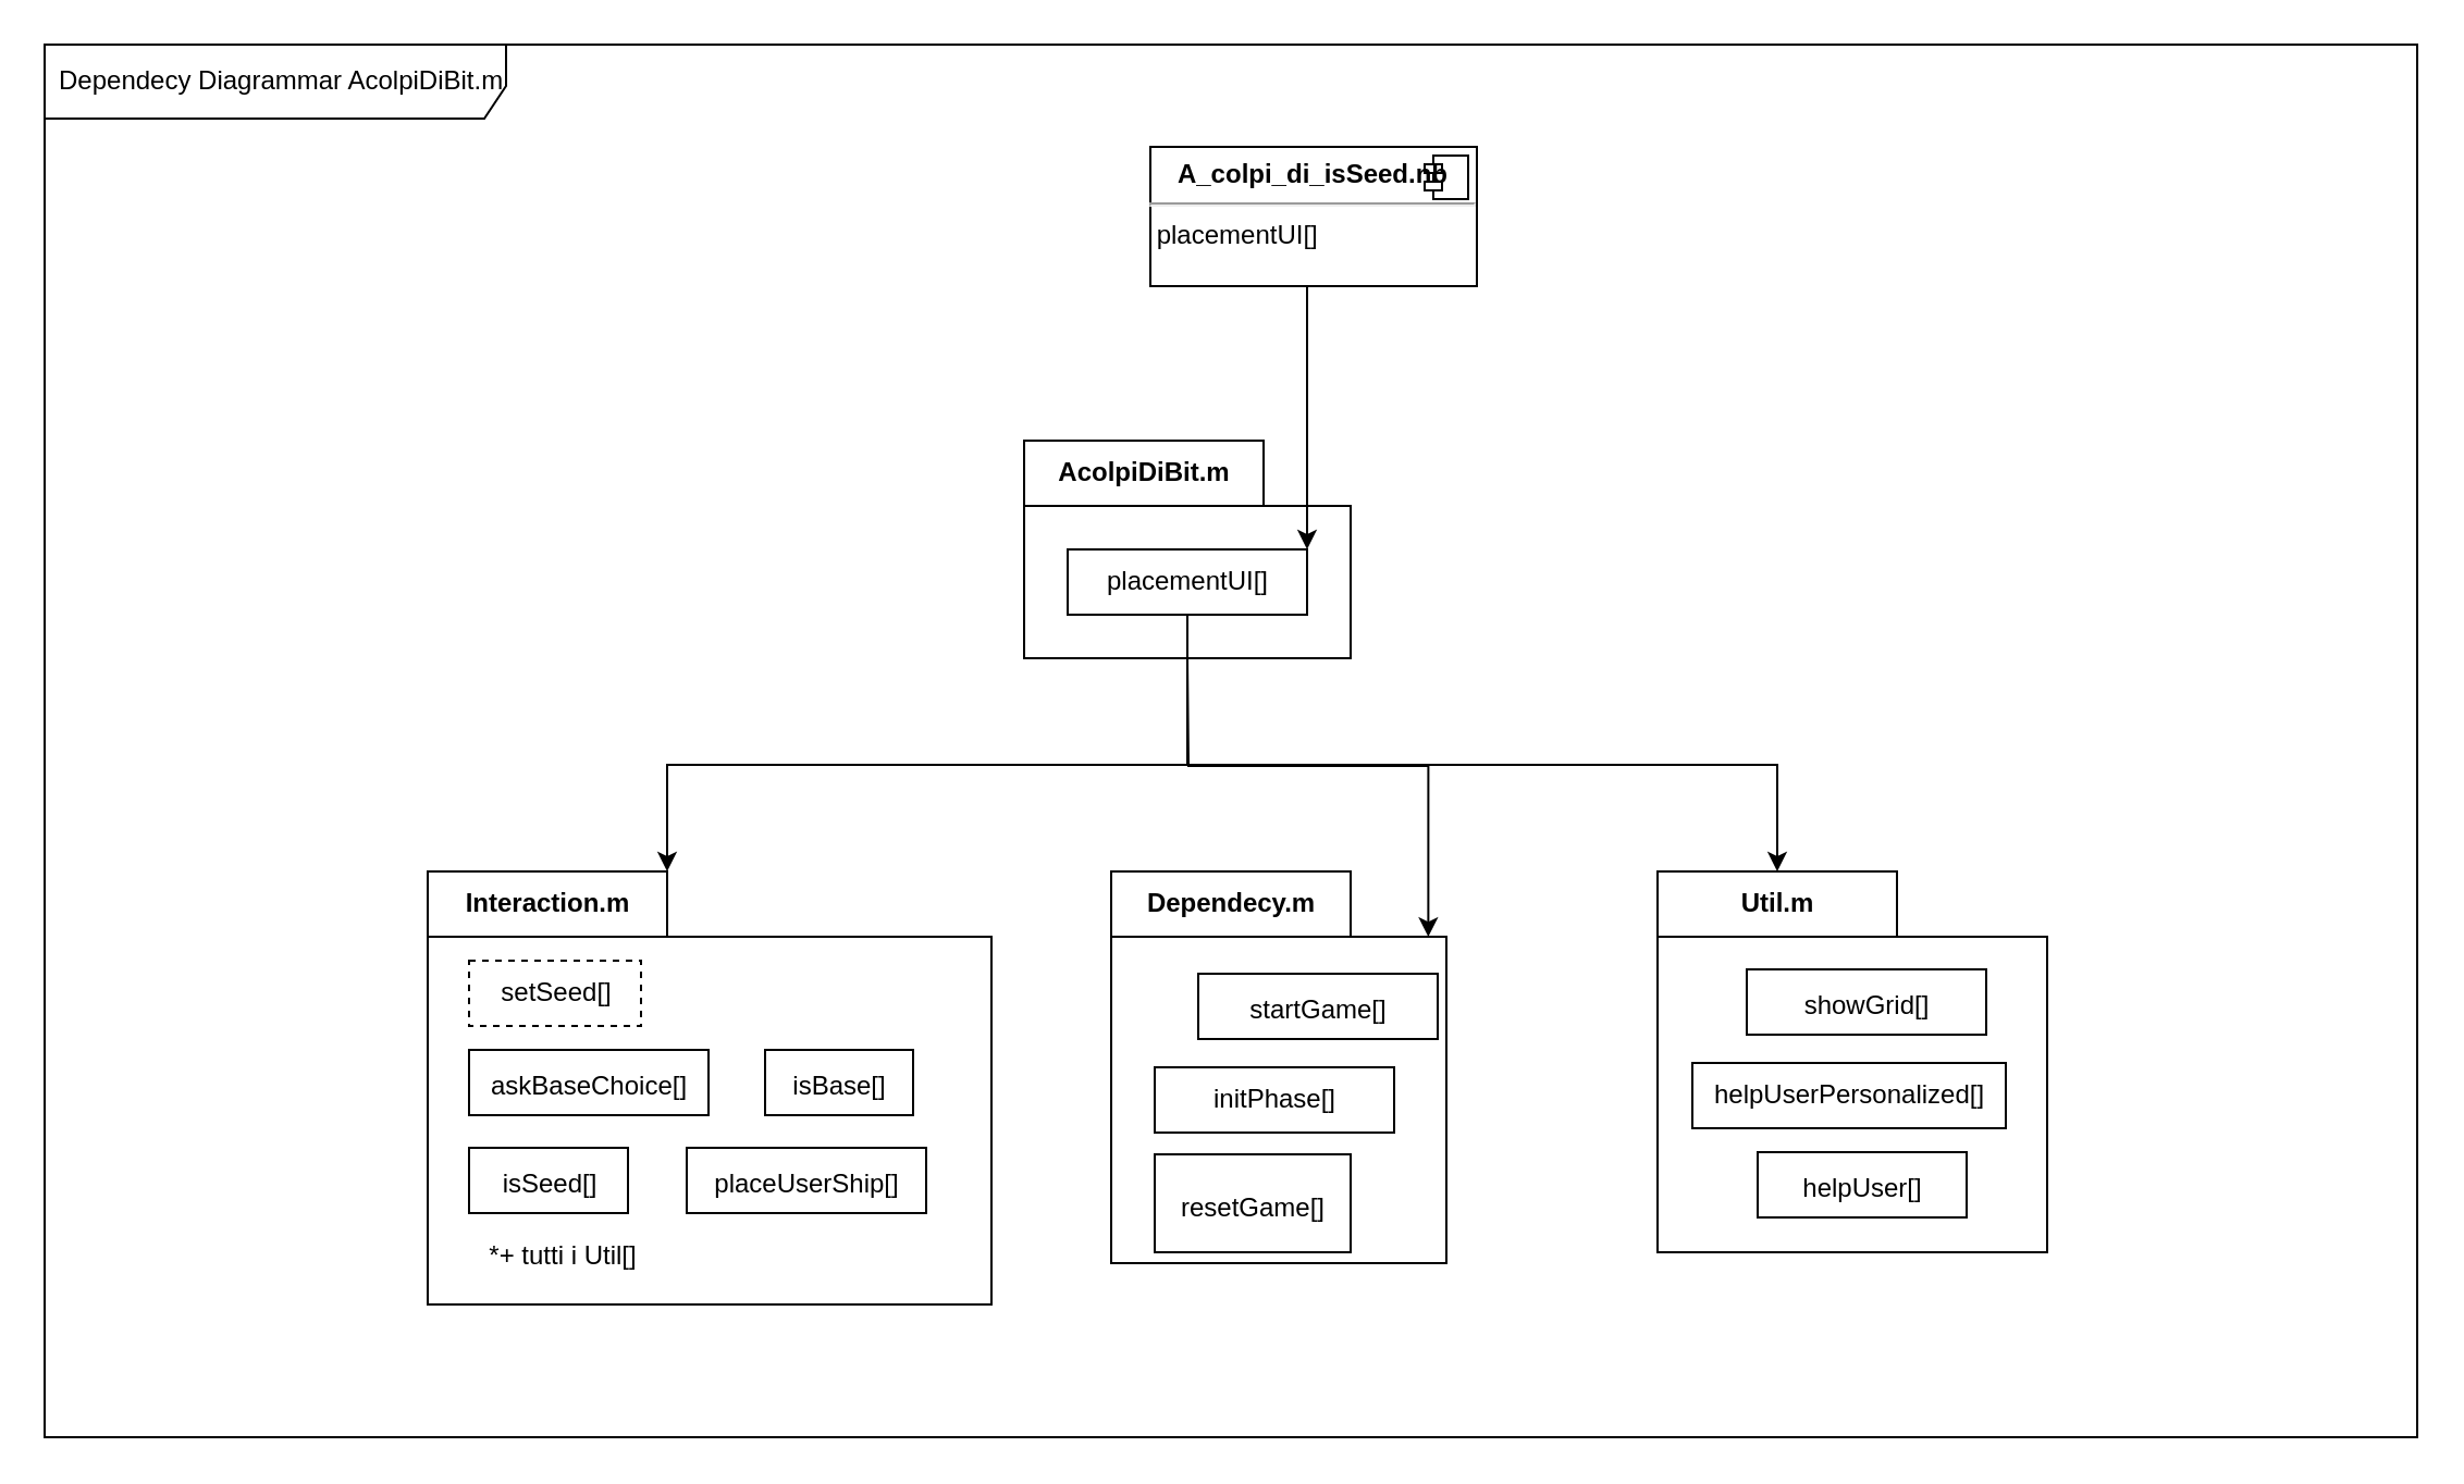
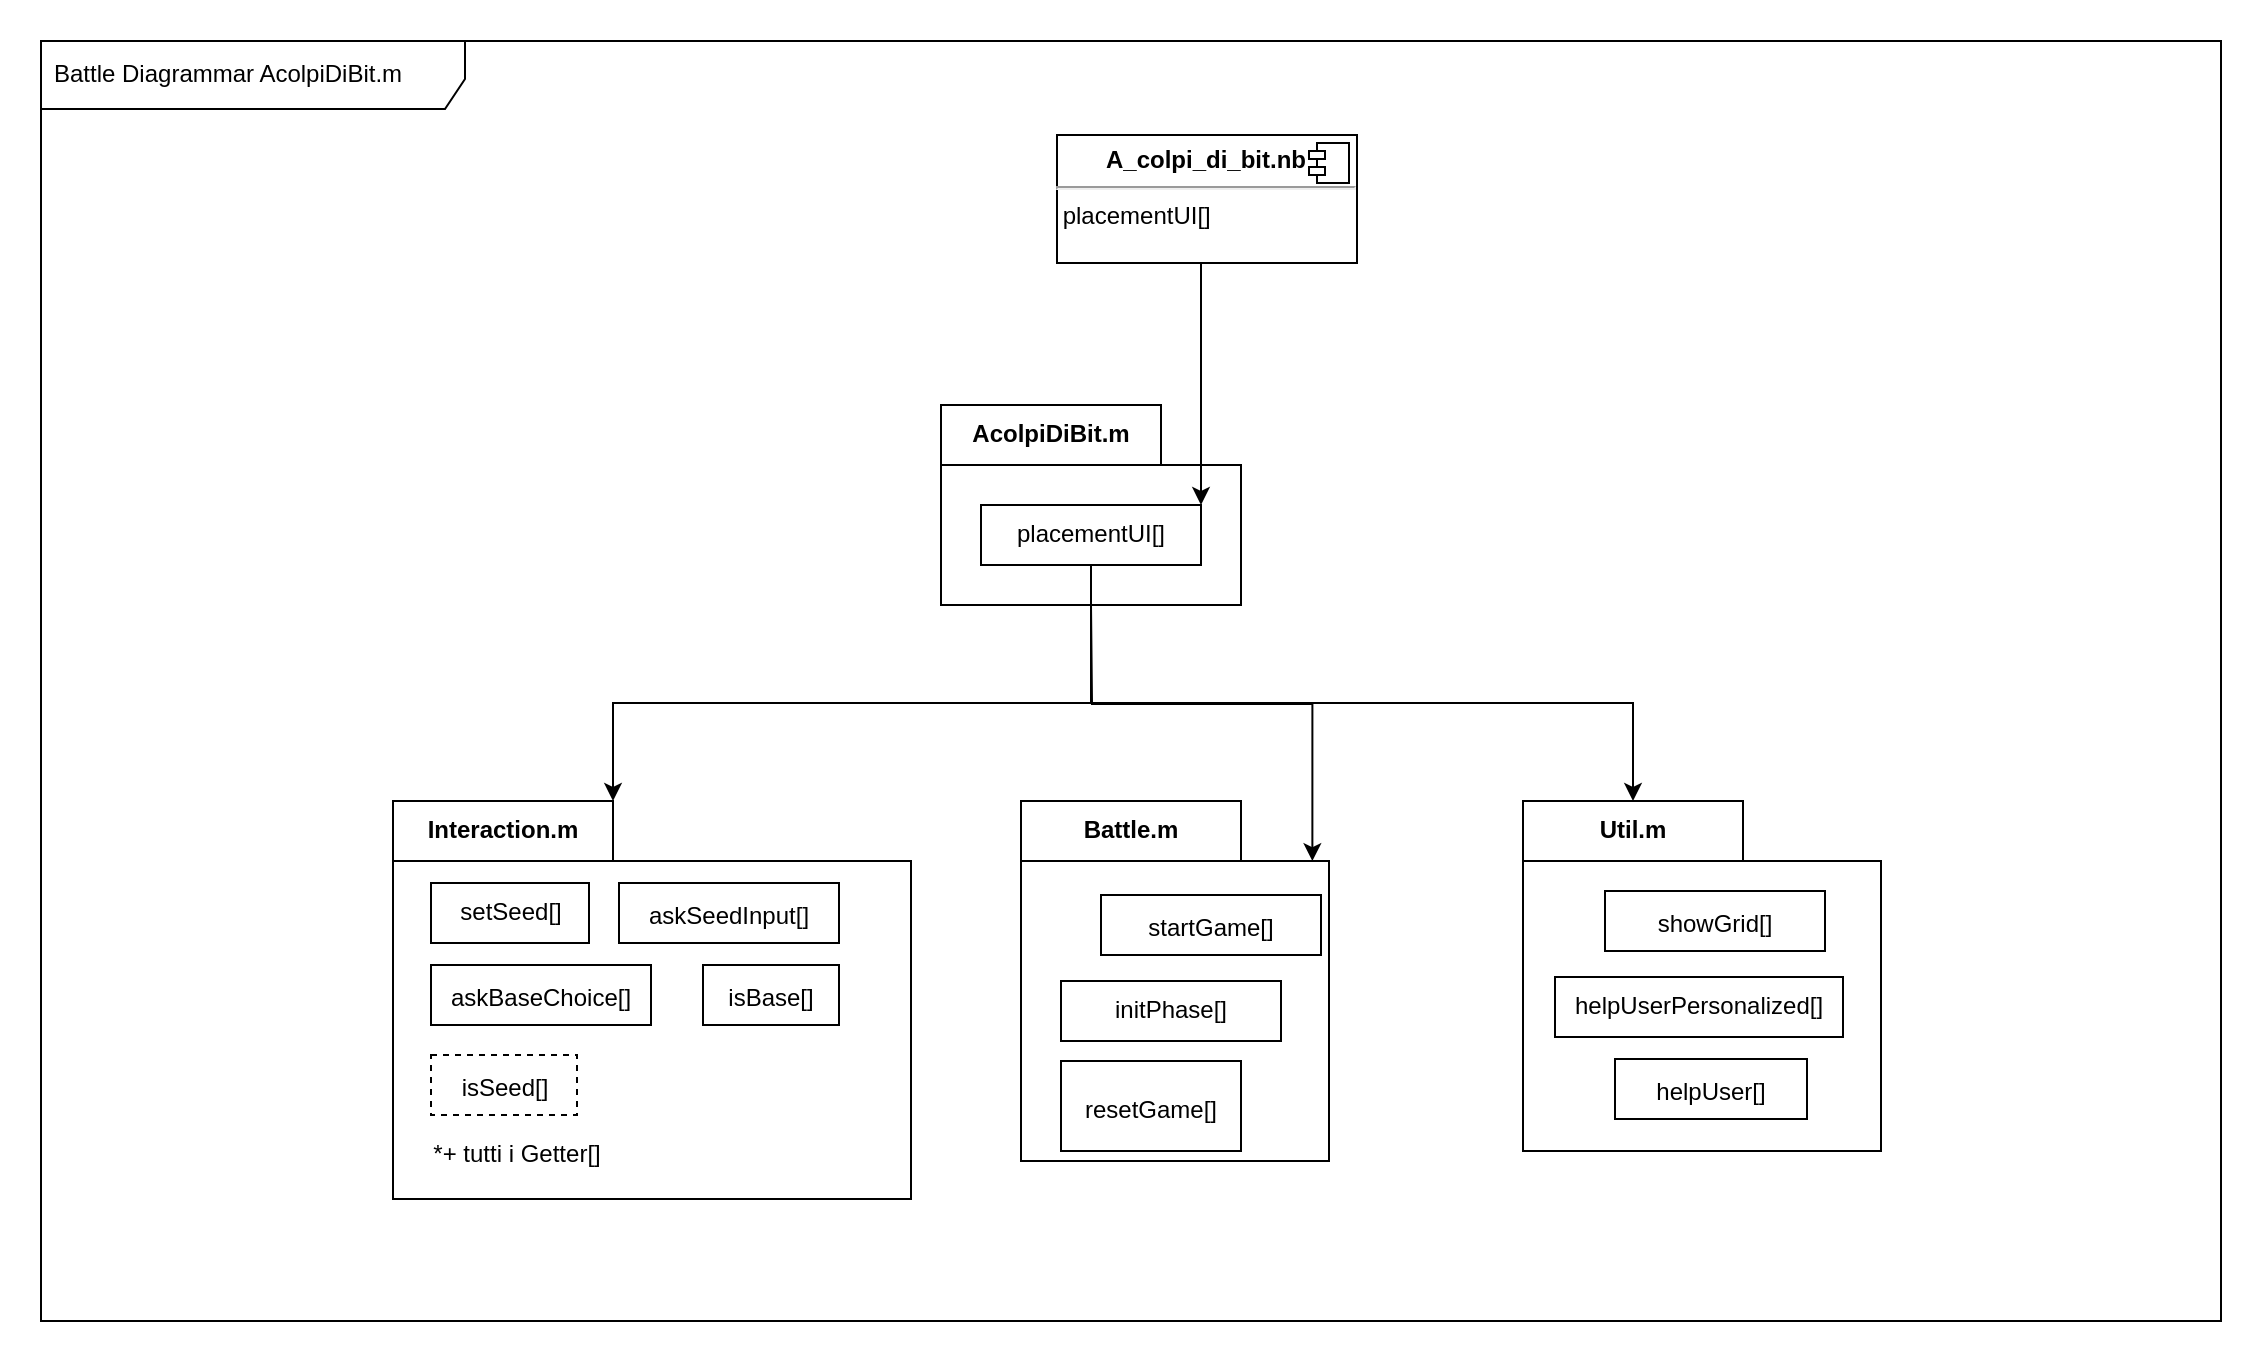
- <mxCell id="2" value="Dependecy Diagrammar AcolpiDiBit.m" style="shape=umlFrame;whiteSpace=wrap;html=1;width=212;height=34;boundedLbl=1;verticalAlign=middle;align=left;spacingLeft=5;fontFamily=Helvetica;fontSize=12;fontColor=default;fillColor=none;" parent="1" vertex="1"><mxGeometry x="20" y="20" width="1090" height="640" as="geometry" /></mxCell>
+ <mxCell id="2" value="Battle Diagrammar AcolpiDiBit.m" style="shape=umlFrame;whiteSpace=wrap;html=1;width=212;height=34;boundedLbl=1;verticalAlign=middle;align=left;spacingLeft=5;fontFamily=Helvetica;fontSize=12;fontColor=default;fillColor=none;" parent="1" vertex="1"><mxGeometry x="20" y="20" width="1090" height="640" as="geometry" /></mxCell>
- <mxCell id="9" value="&lt;p style=&quot;margin: 0px ; margin-top: 6px ; text-align: center&quot;&gt;&lt;b&gt;A_colpi_di_isSeed.nb&lt;/b&gt;&lt;/p&gt;&lt;hr&gt;&lt;span style=&quot;text-align: center&quot;&gt;&amp;nbsp;&lt;/span&gt;&lt;span&gt;placementUI[]&lt;/span&gt;&lt;span style=&quot;text-align: center&quot;&gt;&lt;br&gt;&lt;/span&gt;" style="align=left;overflow=fill;html=1;dropTarget=0;fontFamily=Helvetica;fontSize=12;fontColor=default;fillColor=none;" parent="1" vertex="1"><mxGeometry x="528" y="67" width="150" height="64" as="geometry" /></mxCell>
+ <mxCell id="9" value="&lt;p style=&quot;margin: 0px ; margin-top: 6px ; text-align: center&quot;&gt;&lt;b&gt;A_colpi_di_bit.nb&lt;/b&gt;&lt;/p&gt;&lt;hr&gt;&lt;span style=&quot;text-align: center&quot;&gt;&amp;nbsp;&lt;/span&gt;&lt;span&gt;placementUI[]&lt;/span&gt;&lt;span style=&quot;text-align: center&quot;&gt;&lt;br&gt;&lt;/span&gt;" style="align=left;overflow=fill;html=1;dropTarget=0;fontFamily=Helvetica;fontSize=12;fontColor=default;fillColor=none;" parent="1" vertex="1"><mxGeometry x="528" y="67" width="150" height="64" as="geometry" /></mxCell>
- <mxCell id="19" value="Dependecy.m" style="shape=folder;fontStyle=1;tabWidth=110;tabHeight=30;tabPosition=left;html=1;boundedLbl=1;labelInHeader=1;container=1;collapsible=0;recursiveResize=0;fontFamily=Helvetica;fontSize=12;fontColor=default;fillColor=none;" parent="1" vertex="1"><mxGeometry x="510" y="400" width="154" height="180" as="geometry" /></mxCell>
+ <mxCell id="19" value="Battle.m" style="shape=folder;fontStyle=1;tabWidth=110;tabHeight=30;tabPosition=left;html=1;boundedLbl=1;labelInHeader=1;container=1;collapsible=0;recursiveResize=0;fontFamily=Helvetica;fontSize=12;fontColor=default;fillColor=none;" parent="1" vertex="1"><mxGeometry x="510" y="400" width="154" height="180" as="geometry" /></mxCell>
- <mxCell id="12" value="setSeed[]" style="html=1;fontFamily=Helvetica;fontSize=12;fontColor=default;fillColor=none;dashed=1;" parent="11" vertex="1"><mxGeometry x="19" y="41" width="79" height="30" as="geometry" /></mxCell>
+ <mxCell id="12" value="setSeed[]" style="html=1;fontFamily=Helvetica;fontSize=12;fontColor=default;fillColor=none;" parent="11" vertex="1"><mxGeometry x="19" y="41" width="79" height="30" as="geometry" /></mxCell>
+ <mxCell id="13" value="&lt;span&gt;&lt;font style=&quot;font-size: 12px&quot;&gt;askSeedInput[]&lt;/font&gt;&lt;/span&gt;&lt;span style=&quot;font-size: medium&quot;&gt;&lt;/span&gt;" style="html=1;fontFamily=Helvetica;fontSize=12;fontColor=default;fillColor=none;" vertex="1" parent="11"><mxGeometry x="113" y="41" width="110" height="30" as="geometry" /></mxCell>
- <mxCell id="15" value="&lt;span&gt;&lt;font style=&quot;font-size: 12px&quot;&gt;isSeed[]&lt;/font&gt;&lt;/span&gt;&lt;span style=&quot;font-size: medium&quot;&gt;&lt;/span&gt;" style="html=1;fontFamily=Helvetica;fontSize=12;fontColor=default;fillColor=none;" vertex="1" parent="11"><mxGeometry x="19" y="127" width="73" height="30" as="geometry" /></mxCell>
+ <mxCell id="15" value="&lt;span&gt;&lt;font style=&quot;font-size: 12px&quot;&gt;isSeed[]&lt;/font&gt;&lt;/span&gt;&lt;span style=&quot;font-size: medium&quot;&gt;&lt;/span&gt;" style="html=1;fontFamily=Helvetica;fontSize=12;fontColor=default;fillColor=none;dashed=1;" vertex="1" parent="11"><mxGeometry x="19" y="127" width="73" height="30" as="geometry" /></mxCell>
- <mxCell id="18" value="&lt;span&gt;&lt;font style=&quot;font-size: 12px&quot;&gt;placeUserShip[]&lt;/font&gt;&lt;/span&gt;&lt;span style=&quot;font-size: medium&quot;&gt;&lt;/span&gt;" style="html=1;fontFamily=Helvetica;fontSize=12;fontColor=default;fillColor=none;" vertex="1" parent="11"><mxGeometry x="119" y="127" width="110" height="30" as="geometry" /></mxCell>
- <mxCell id="17" value="*+ tutti i Util[]" style="text;html=1;align=center;verticalAlign=middle;resizable=0;points=[];autosize=1;strokeColor=none;fillColor=none;" vertex="1" parent="11"><mxGeometry x="15" y="168" width="94" height="18" as="geometry" /></mxCell>
+ <mxCell id="17" value="*+ tutti i Getter[]" style="text;html=1;align=center;verticalAlign=middle;resizable=0;points=[];autosize=1;strokeColor=none;fillColor=none;" vertex="1" parent="11"><mxGeometry x="15" y="168" width="94" height="18" as="geometry" /></mxCell>
